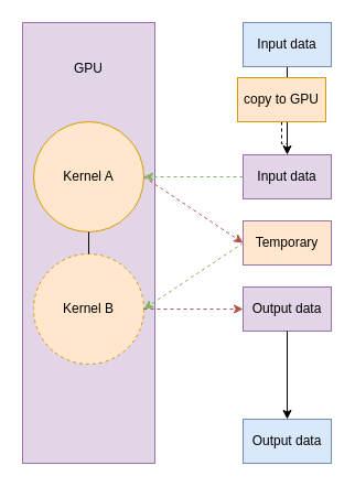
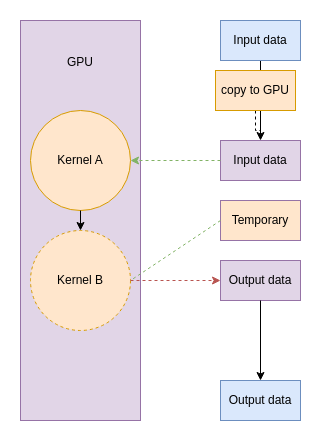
- <mxCell id="7" value="" style="endArrow=classic;html=1;fillColor=#f8cecc;strokeColor=#b85450;dashed=1;entryX=0;entryY=0.5;entryDx=0;entryDy=0;exitX=1;exitY=0.5;exitDx=0;exitDy=0;" parent="1" source="3" target="13" edge="1"><mxGeometry width="50" height="50" relative="1" as="geometry"><mxPoint x="150" y="170" as="sourcePoint" /><mxPoint x="200" y="230" as="targetPoint" /></mxGeometry></mxCell>
- <mxCell id="6" value="" style="endArrow=none;html=1;exitX=0.5;exitY=1;exitDx=0;exitDy=0;" parent="1" source="3" target="4" edge="1"><mxGeometry width="50" height="50" relative="1" as="geometry"><mxPoint x="370" y="410" as="sourcePoint" /><mxPoint x="420" y="360" as="targetPoint" /></mxGeometry></mxCell>
+ <mxCell id="6" value="" style="endArrow=classic;html=1;exitX=0.5;exitY=1;exitDx=0;exitDy=0;" parent="1" source="3" target="4" edge="1"><mxGeometry width="50" height="50" relative="1" as="geometry"><mxPoint x="370" y="410" as="sourcePoint" /><mxPoint x="420" y="360" as="targetPoint" /></mxGeometry></mxCell>
- <mxCell id="17" value="" style="endArrow=classic;html=1;exitX=0;exitY=0.5;exitDx=0;exitDy=0;entryX=1;entryY=0.5;entryDx=0;entryDy=0;fillColor=#d5e8d4;strokeColor=#82b366;dashed=1;" edge="1" parent="1" source="13" target="4"><mxGeometry width="50" height="50" relative="1" as="geometry"><mxPoint x="230" y="170" as="sourcePoint" /><mxPoint x="140" y="160" as="targetPoint" /></mxGeometry></mxCell>
+ <mxCell id="17" value="" style="endArrow=none;html=1;exitX=0;exitY=0.5;exitDx=0;exitDy=0;entryX=1;entryY=0.5;entryDx=0;entryDy=0;fillColor=#d5e8d4;strokeColor=#82b366;dashed=1;" edge="1" parent="1" source="13" target="4"><mxGeometry width="50" height="50" relative="1" as="geometry"><mxPoint x="230" y="170" as="sourcePoint" /><mxPoint x="140" y="160" as="targetPoint" /></mxGeometry></mxCell>
